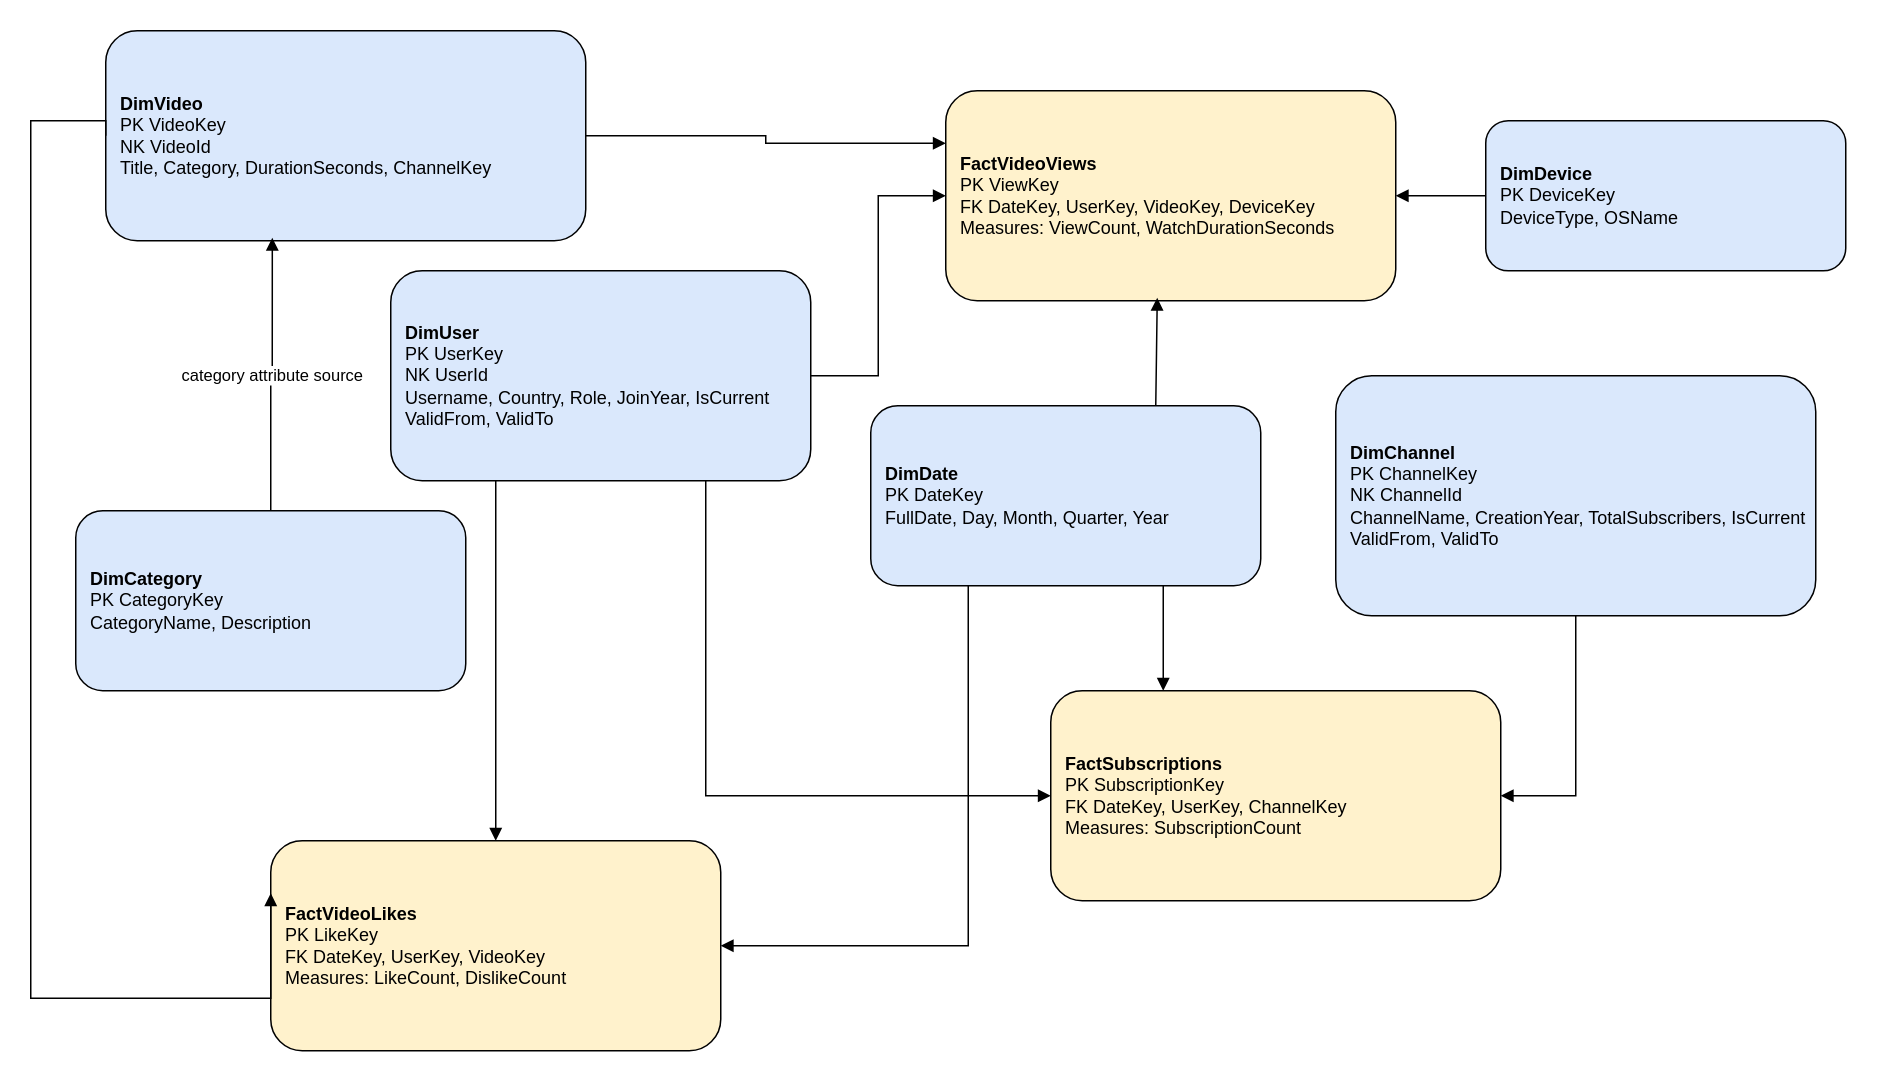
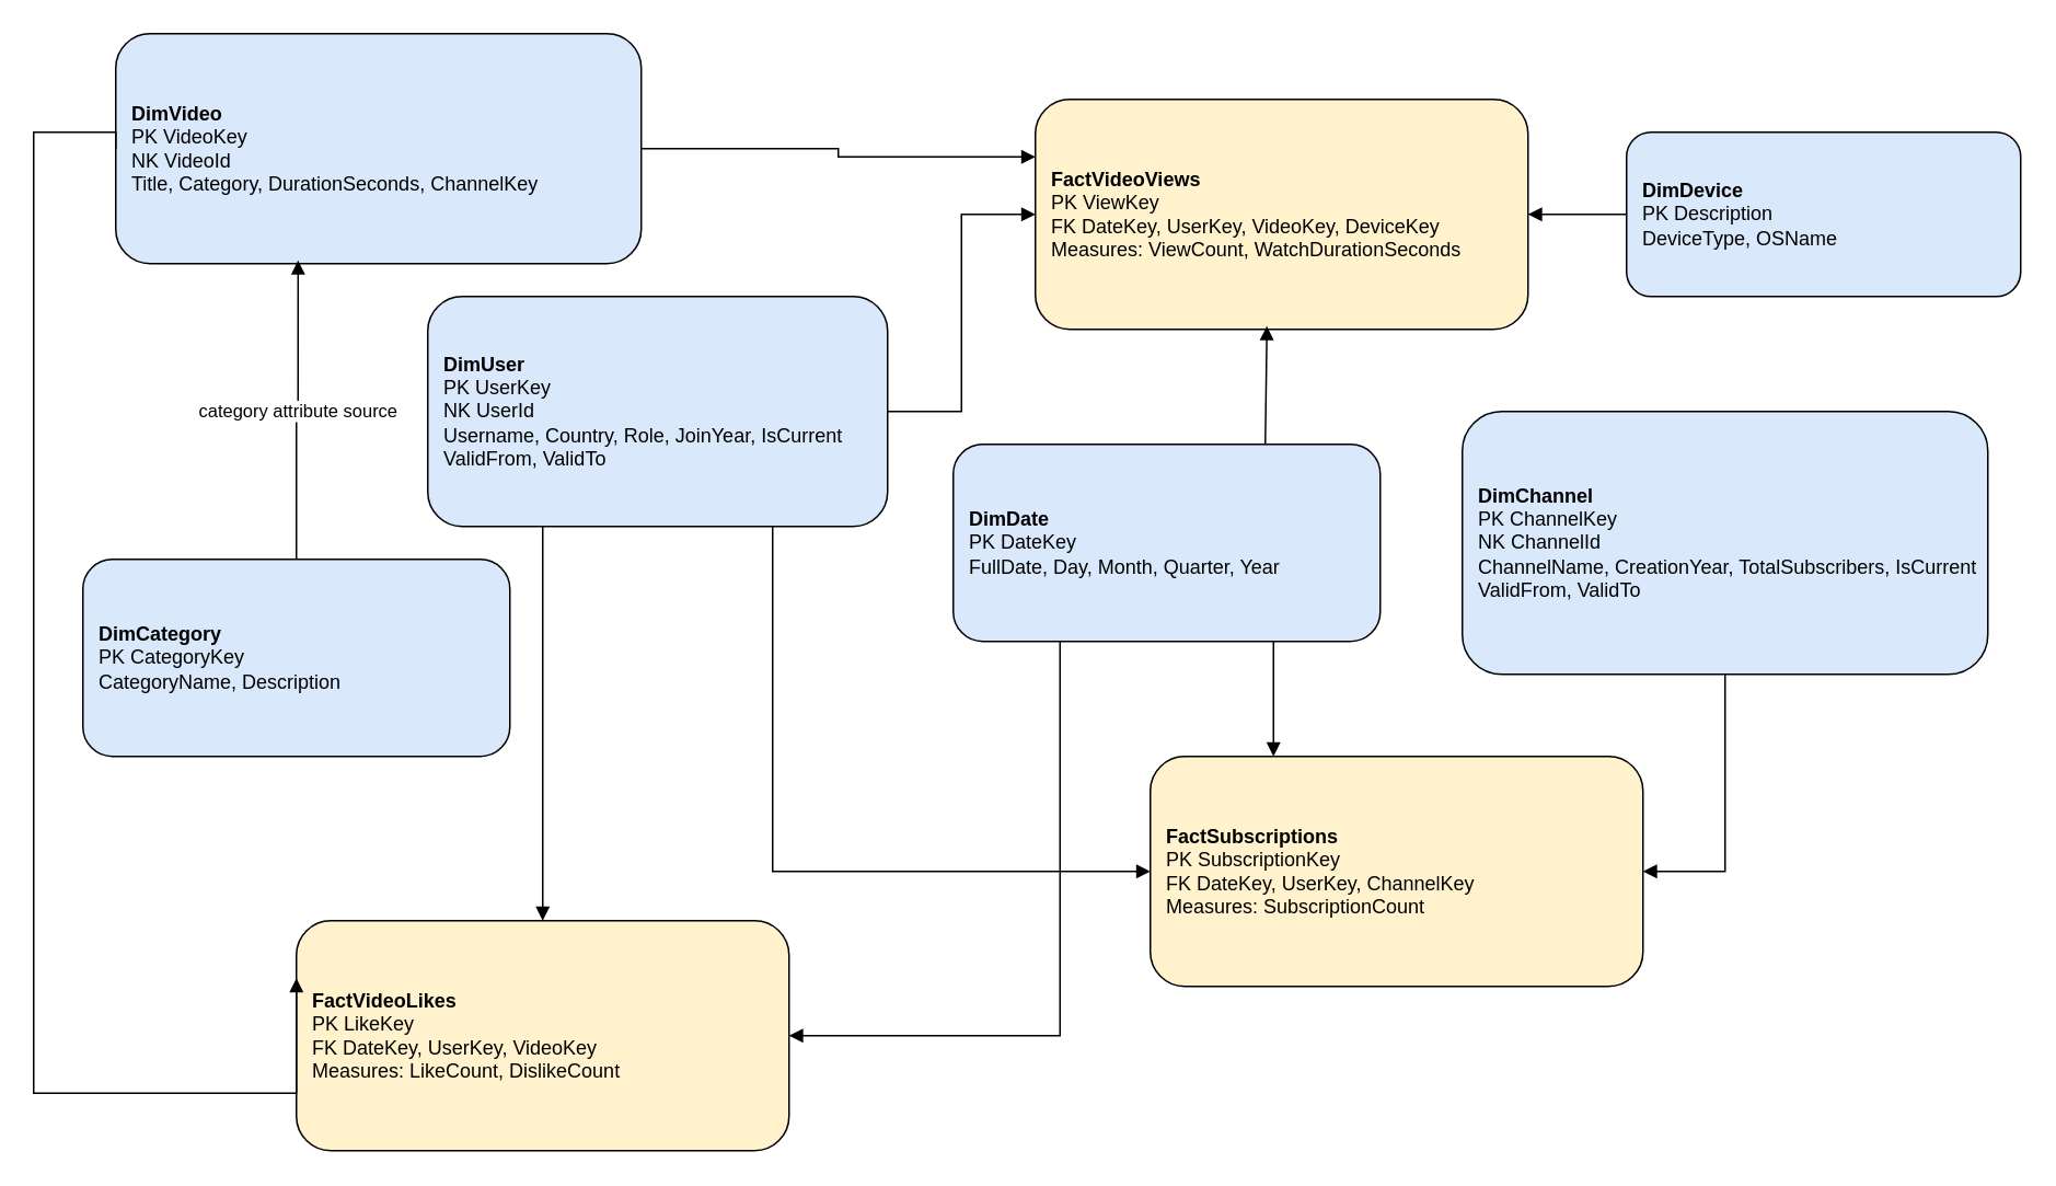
- <mxCell id="10" value="&lt;b&gt;DimDevice&lt;/b&gt;&lt;br/&gt;PK DeviceKey&lt;br/&gt;DeviceType, OSName" style="shape=rectangle;whiteSpace=wrap;html=1;rounded=1;fontSize=12;align=left;spacingLeft=8;fillColor=#dae8fc;" parent="1" vertex="1"><mxGeometry x="990" y="80" width="240" height="100" as="geometry" /></mxCell>
+ <mxCell id="10" value="&lt;b&gt;DimDevice&lt;/b&gt;&lt;br/&gt;PK Description&lt;br/&gt;DeviceType, OSName" style="shape=rectangle;whiteSpace=wrap;html=1;rounded=1;fontSize=12;align=left;spacingLeft=8;fillColor=#dae8fc;" parent="1" vertex="1"><mxGeometry x="990" y="80" width="240" height="100" as="geometry" /></mxCell>
